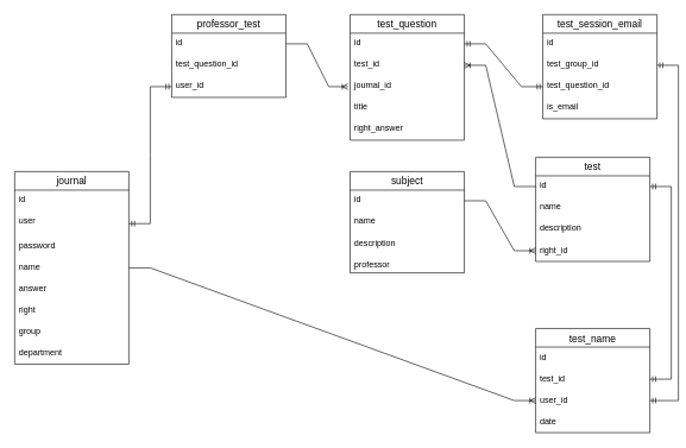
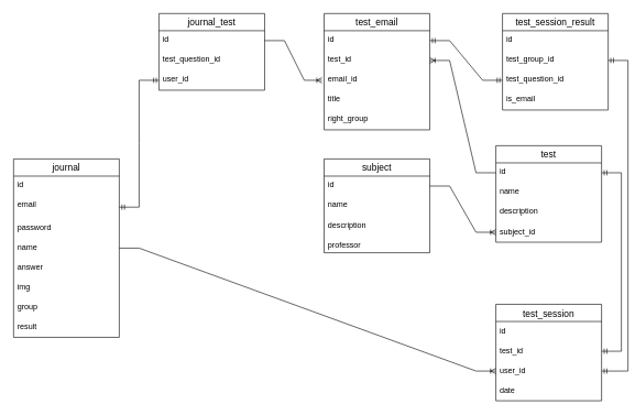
- <mxCell id="30" value="professor_test" style="swimlane;fontStyle=0;childLayout=stackLayout;horizontal=1;startSize=26;horizontalStack=0;resizeParent=1;resizeParentMax=0;resizeLast=0;collapsible=1;marginBottom=0;align=center;fontSize=14;" parent="1" vertex="1"><mxGeometry x="240" y="20" width="160" height="116" as="geometry" /></mxCell>
+ <mxCell id="30" value="journal_test" style="swimlane;fontStyle=0;childLayout=stackLayout;horizontal=1;startSize=26;horizontalStack=0;resizeParent=1;resizeParentMax=0;resizeLast=0;collapsible=1;marginBottom=0;align=center;fontSize=14;" parent="1" vertex="1"><mxGeometry x="240" y="20" width="160" height="116" as="geometry" /></mxCell>
- <mxCell id="23" value="test_question" style="swimlane;fontStyle=0;childLayout=stackLayout;horizontal=1;startSize=26;horizontalStack=0;resizeParent=1;resizeParentMax=0;resizeLast=0;collapsible=1;marginBottom=0;align=center;fontSize=14;" parent="1" vertex="1"><mxGeometry x="490" y="20" width="160" height="176" as="geometry" /></mxCell>
+ <mxCell id="23" value="test_email" style="swimlane;fontStyle=0;childLayout=stackLayout;horizontal=1;startSize=26;horizontalStack=0;resizeParent=1;resizeParentMax=0;resizeLast=0;collapsible=1;marginBottom=0;align=center;fontSize=14;" parent="1" vertex="1"><mxGeometry x="490" y="20" width="160" height="176" as="geometry" /></mxCell>
- <mxCell id="39" value="test_session_email" style="swimlane;fontStyle=0;childLayout=stackLayout;horizontal=1;startSize=26;horizontalStack=0;resizeParent=1;resizeParentMax=0;resizeLast=0;collapsible=1;marginBottom=0;align=center;fontSize=14;" parent="1" vertex="1"><mxGeometry x="760" y="20" width="160" height="146" as="geometry" /></mxCell>
+ <mxCell id="39" value="test_session_result" style="swimlane;fontStyle=0;childLayout=stackLayout;horizontal=1;startSize=26;horizontalStack=0;resizeParent=1;resizeParentMax=0;resizeLast=0;collapsible=1;marginBottom=0;align=center;fontSize=14;" parent="1" vertex="1"><mxGeometry x="760" y="20" width="160" height="146" as="geometry" /></mxCell>
- <mxCell id="26" value="journal_id" style="text;strokeColor=none;fillColor=none;spacingLeft=4;spacingRight=4;overflow=hidden;rotatable=0;points=[[0,0.5],[1,0.5]];portConstraint=eastwest;fontSize=12;" parent="23" vertex="1"><mxGeometry y="86" width="160" height="30" as="geometry" /></mxCell>
+ <mxCell id="26" value="email_id" style="text;strokeColor=none;fillColor=none;spacingLeft=4;spacingRight=4;overflow=hidden;rotatable=0;points=[[0,0.5],[1,0.5]];portConstraint=eastwest;fontSize=12;" parent="23" vertex="1"><mxGeometry y="86" width="160" height="30" as="geometry" /></mxCell>
- <mxCell id="28" value="right_answer" style="text;strokeColor=none;fillColor=none;spacingLeft=4;spacingRight=4;overflow=hidden;rotatable=0;points=[[0,0.5],[1,0.5]];portConstraint=eastwest;fontSize=12;" parent="23" vertex="1"><mxGeometry y="146" width="160" height="30" as="geometry" /></mxCell>
+ <mxCell id="28" value="right_group" style="text;strokeColor=none;fillColor=none;spacingLeft=4;spacingRight=4;overflow=hidden;rotatable=0;points=[[0,0.5],[1,0.5]];portConstraint=eastwest;fontSize=12;" parent="23" vertex="1"><mxGeometry y="146" width="160" height="30" as="geometry" /></mxCell>
- <mxCell id="4" value="user" style="text;strokeColor=none;fillColor=none;spacingLeft=4;spacingRight=4;overflow=hidden;rotatable=0;points=[[0,0.5],[1,0.5]];portConstraint=eastwest;fontSize=12;" parent="2" vertex="1"><mxGeometry y="56" width="160" height="34" as="geometry" /></mxCell>
+ <mxCell id="4" value="email" style="text;strokeColor=none;fillColor=none;spacingLeft=4;spacingRight=4;overflow=hidden;rotatable=0;points=[[0,0.5],[1,0.5]];portConstraint=eastwest;fontSize=12;" parent="2" vertex="1"><mxGeometry y="56" width="160" height="34" as="geometry" /></mxCell>
- <mxCell id="21" value="right_id" style="text;strokeColor=none;fillColor=none;spacingLeft=4;spacingRight=4;overflow=hidden;rotatable=0;points=[[0,0.5],[1,0.5]];portConstraint=eastwest;fontSize=12;" parent="17" vertex="1"><mxGeometry y="116" width="160" height="30" as="geometry" /></mxCell>
+ <mxCell id="21" value="subject_id" style="text;strokeColor=none;fillColor=none;spacingLeft=4;spacingRight=4;overflow=hidden;rotatable=0;points=[[0,0.5],[1,0.5]];portConstraint=eastwest;fontSize=12;" parent="17" vertex="1"><mxGeometry y="116" width="160" height="30" as="geometry" /></mxCell>
- <mxCell id="8" value="right" style="text;strokeColor=none;fillColor=none;spacingLeft=4;spacingRight=4;overflow=hidden;rotatable=0;points=[[0,0.5],[1,0.5]];portConstraint=eastwest;fontSize=12;" parent="2" vertex="1"><mxGeometry y="180" width="160" height="30" as="geometry" /></mxCell>
+ <mxCell id="8" value="img" style="text;strokeColor=none;fillColor=none;spacingLeft=4;spacingRight=4;overflow=hidden;rotatable=0;points=[[0,0.5],[1,0.5]];portConstraint=eastwest;fontSize=12;" parent="2" vertex="1"><mxGeometry y="180" width="160" height="30" as="geometry" /></mxCell>
- <mxCell id="34" value="test_name" style="swimlane;fontStyle=0;childLayout=stackLayout;horizontal=1;startSize=26;horizontalStack=0;resizeParent=1;resizeParentMax=0;resizeLast=0;collapsible=1;marginBottom=0;align=center;fontSize=14;" parent="1" vertex="1"><mxGeometry x="750" y="460" width="160" height="146" as="geometry" /></mxCell>
+ <mxCell id="34" value="test_session" style="swimlane;fontStyle=0;childLayout=stackLayout;horizontal=1;startSize=26;horizontalStack=0;resizeParent=1;resizeParentMax=0;resizeLast=0;collapsible=1;marginBottom=0;align=center;fontSize=14;" parent="1" vertex="1"><mxGeometry x="750" y="460" width="160" height="146" as="geometry" /></mxCell>
- <mxCell id="10" value="department" style="text;strokeColor=none;fillColor=none;spacingLeft=4;spacingRight=4;overflow=hidden;rotatable=0;points=[[0,0.5],[1,0.5]];portConstraint=eastwest;fontSize=12;" parent="2" vertex="1"><mxGeometry y="240" width="160" height="30" as="geometry" /></mxCell>
+ <mxCell id="10" value="result" style="text;strokeColor=none;fillColor=none;spacingLeft=4;spacingRight=4;overflow=hidden;rotatable=0;points=[[0,0.5],[1,0.5]];portConstraint=eastwest;fontSize=12;" parent="2" vertex="1"><mxGeometry y="240" width="160" height="30" as="geometry" /></mxCell>
